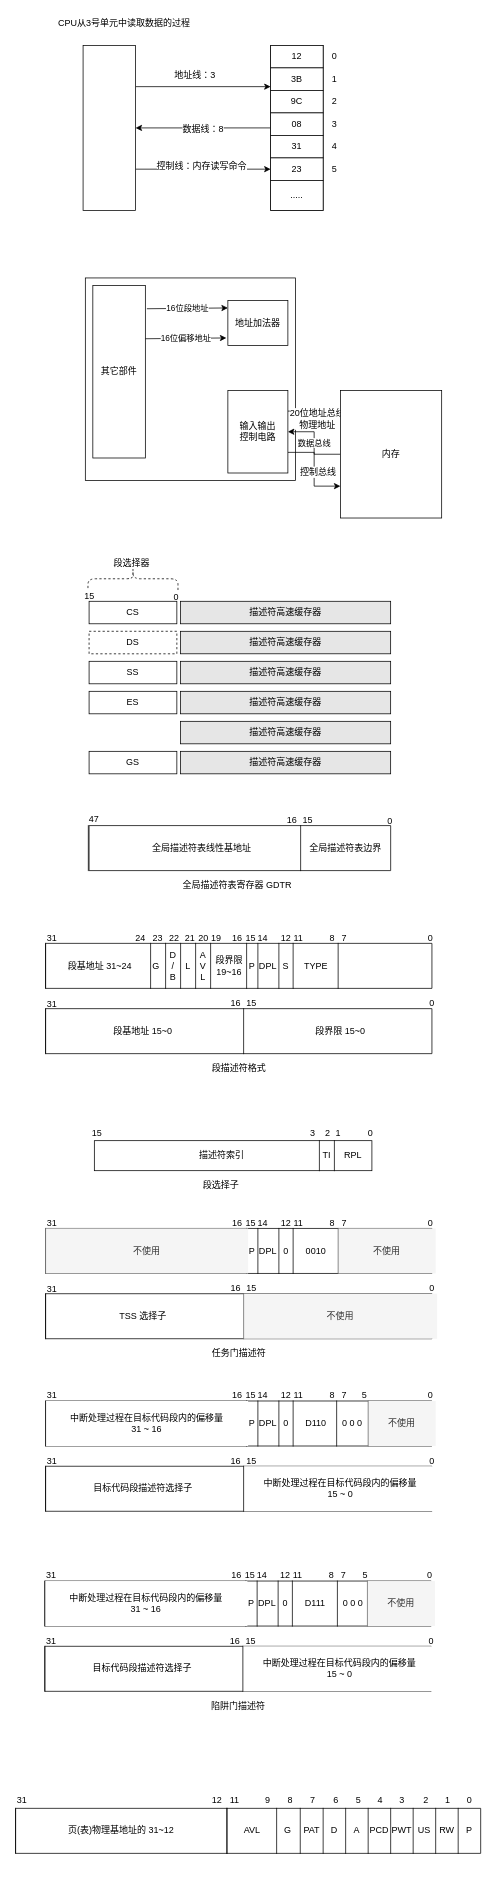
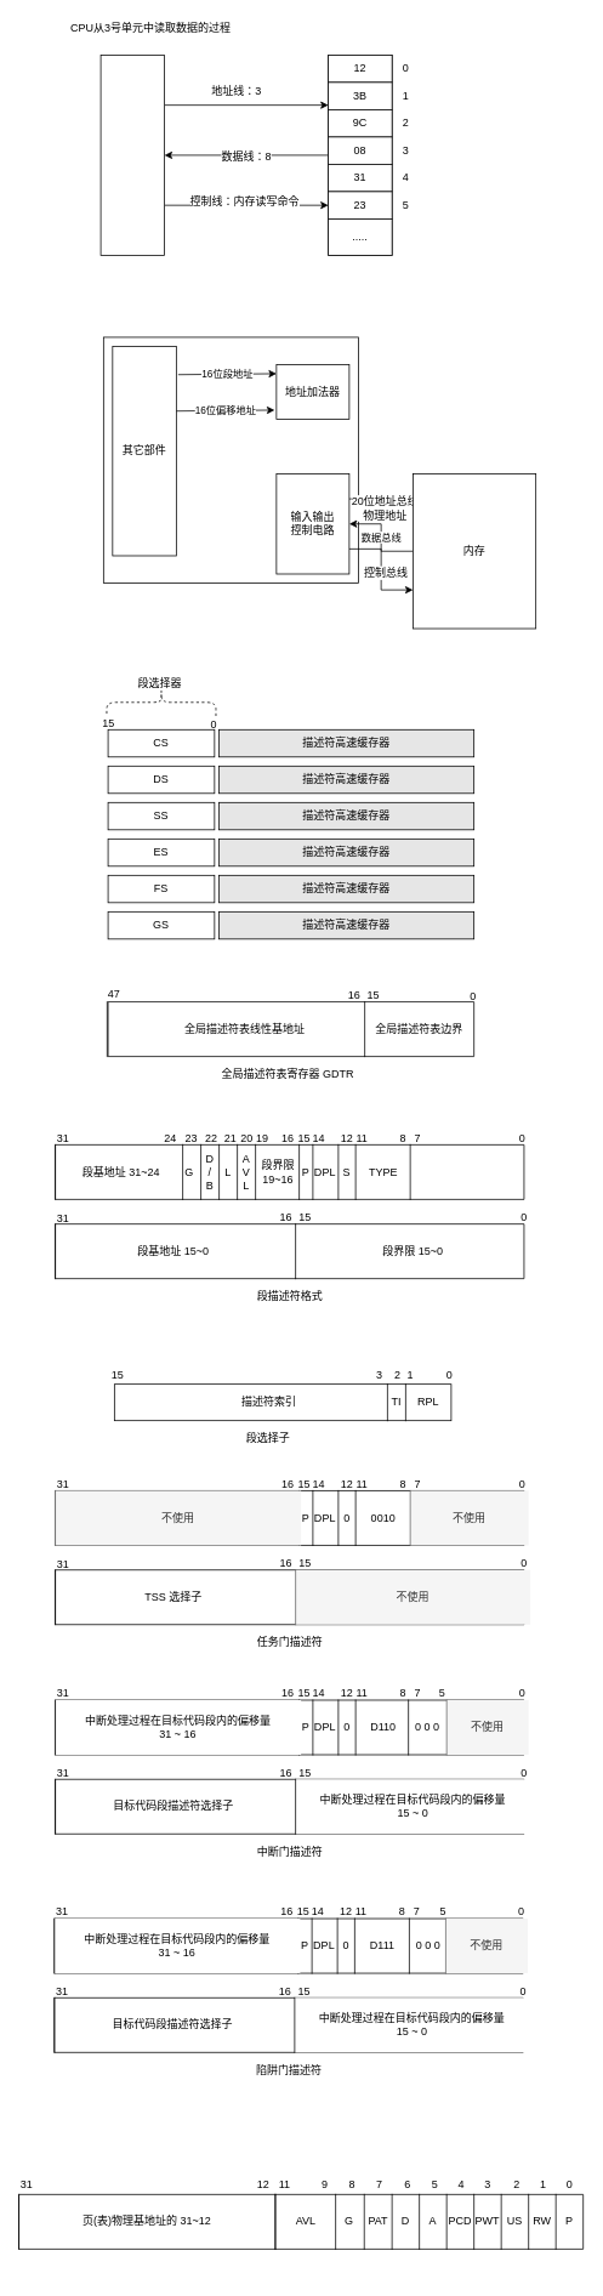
- <mxCell id="44" value="DS" style="rounded=0;whiteSpace=wrap;html=1;dashed=1;" parent="37" vertex="1"><mxGeometry x="8" y="101" width="117" height="30" as="geometry" /></mxCell>
+ <mxCell id="44" value="DS" style="rounded=0;whiteSpace=wrap;html=1;" parent="37" vertex="1"><mxGeometry x="8" y="101" width="117" height="30" as="geometry" /></mxCell>
+ <mxCell id="50" value="FS" style="rounded=0;whiteSpace=wrap;html=1;" parent="37" vertex="1"><mxGeometry x="8" y="221" width="117" height="30" as="geometry" /></mxCell>
+ <mxCell id="168" value="中断门描述符" style="text;html=1;resizable=0;points=[];autosize=1;align=left;verticalAlign=top;spacingTop=-4;" parent="162" vertex="1"><mxGeometry x="220" y="174" width="90" height="20" as="geometry" /></mxCell>
